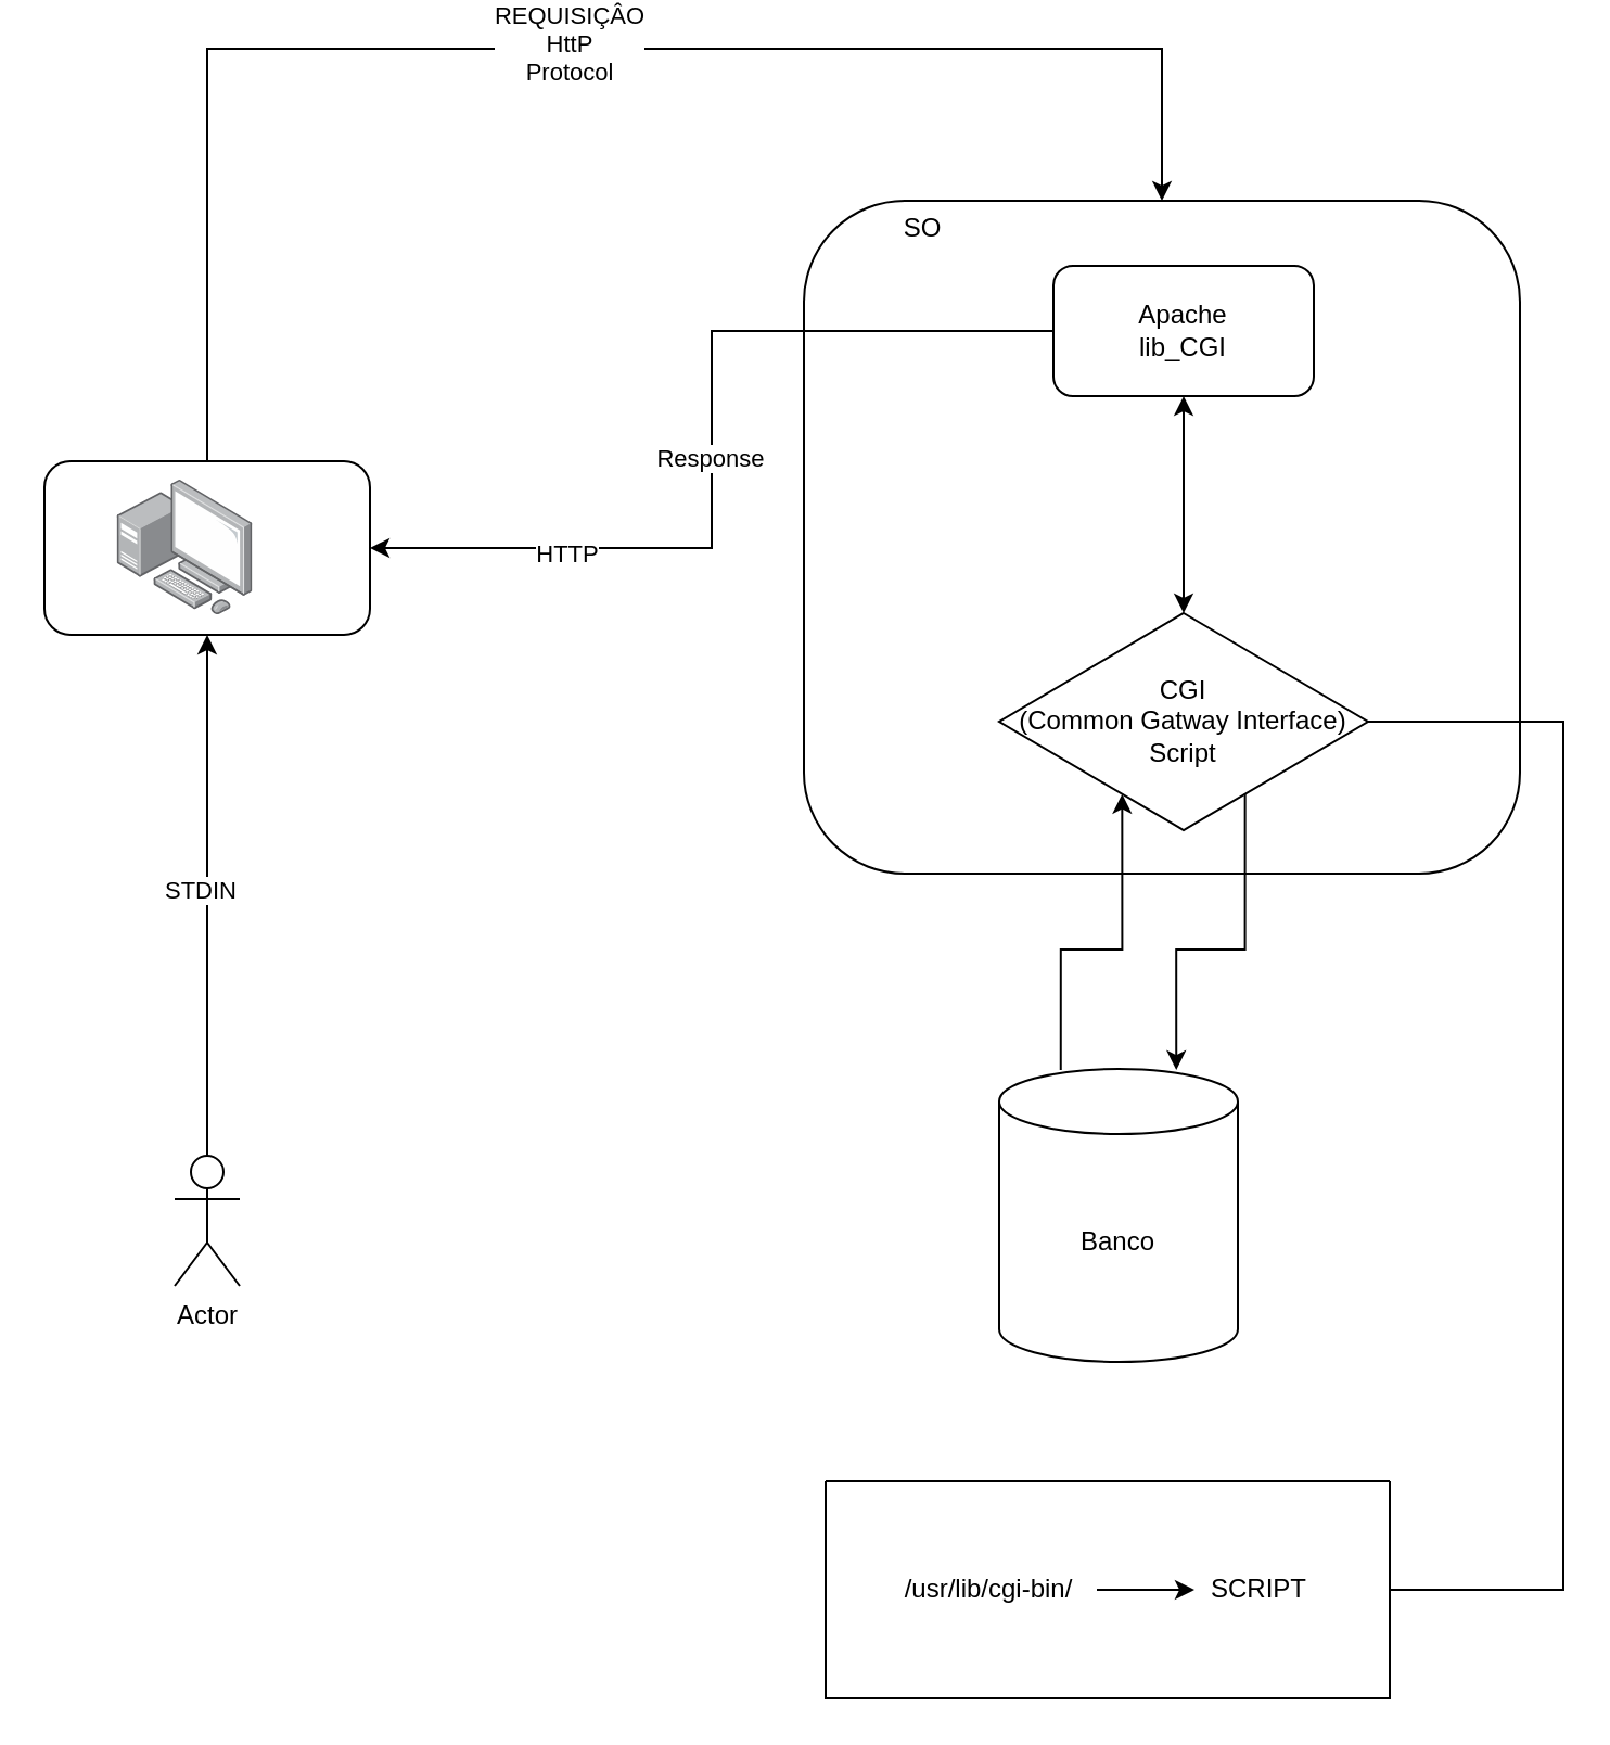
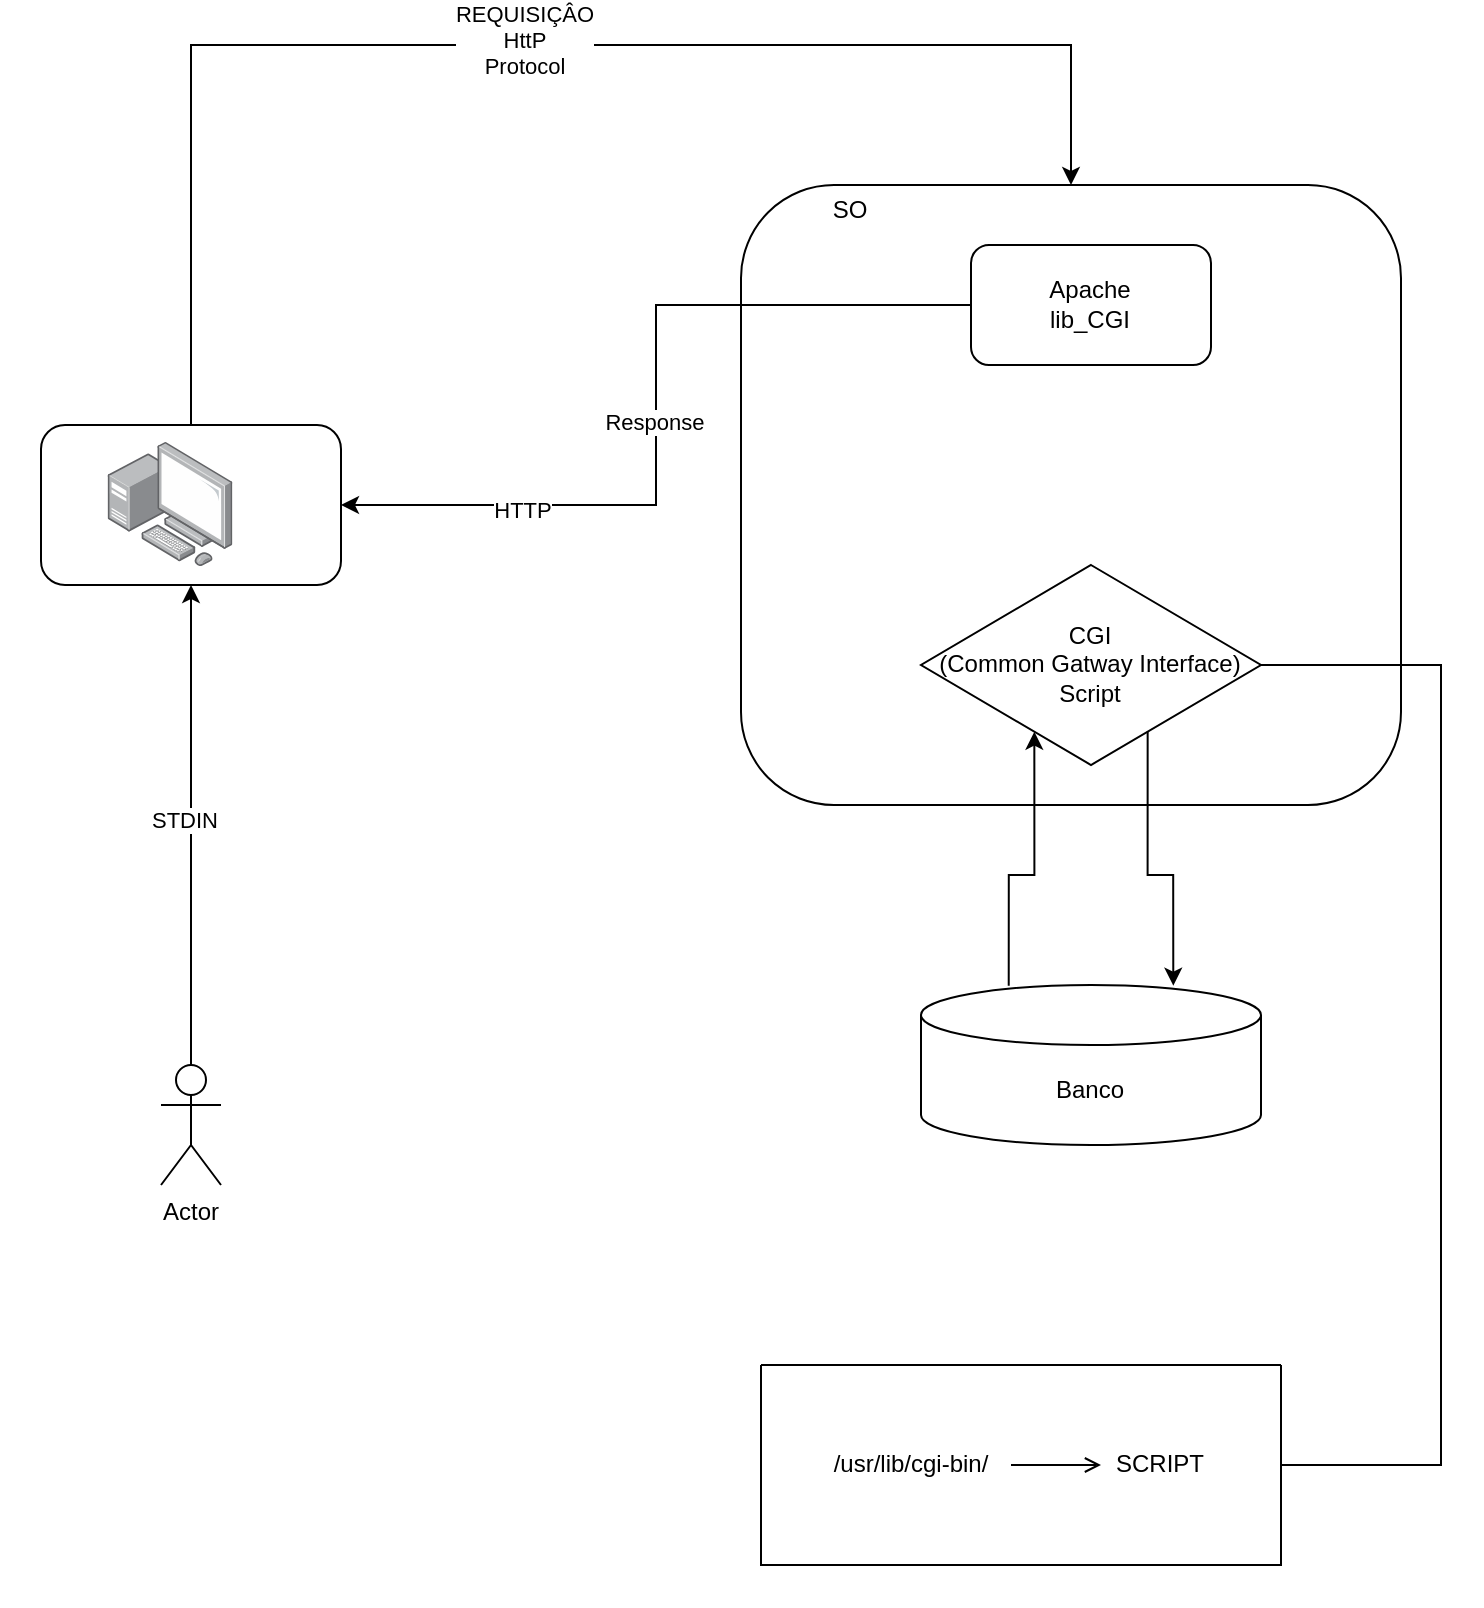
- <mxCell id="20" style="edgeStyle=orthogonalEdgeStyle;rounded=0;orthogonalLoop=1;jettySize=auto;html=1;entryX=0.5;entryY=0;entryDx=0;entryDy=0;startArrow=classic;startFill=1;" parent="1" source="24" target="7" edge="1"><mxGeometry relative="1" as="geometry" /></mxCell>
- <mxCell id="10" value="Banco" style="shape=cylinder3;whiteSpace=wrap;html=1;boundedLbl=1;backgroundOutline=1;size=15;" parent="1" vertex="1"><mxGeometry x="460" y="490" width="110" height="135" as="geometry" /></mxCell>
+ <mxCell id="10" value="Banco" style="shape=cylinder3;whiteSpace=wrap;html=1;boundedLbl=1;backgroundOutline=1;size=15;" parent="1" vertex="1"><mxGeometry x="460" y="490" width="170" height="80" as="geometry" /></mxCell>
- <mxCell id="16" style="edgeStyle=orthogonalEdgeStyle;rounded=0;orthogonalLoop=1;jettySize=auto;html=1;entryX=0;entryY=0.5;entryDx=0;entryDy=0;" parent="15" source="17" target="18" edge="1"><mxGeometry relative="1" as="geometry" /></mxCell>
+ <mxCell id="16" style="edgeStyle=orthogonalEdgeStyle;rounded=0;orthogonalLoop=1;jettySize=auto;html=1;entryX=0;entryY=0.5;entryDx=0;entryDy=0;endArrow=open;" parent="15" source="17" target="18" edge="1"><mxGeometry relative="1" as="geometry" /></mxCell>
